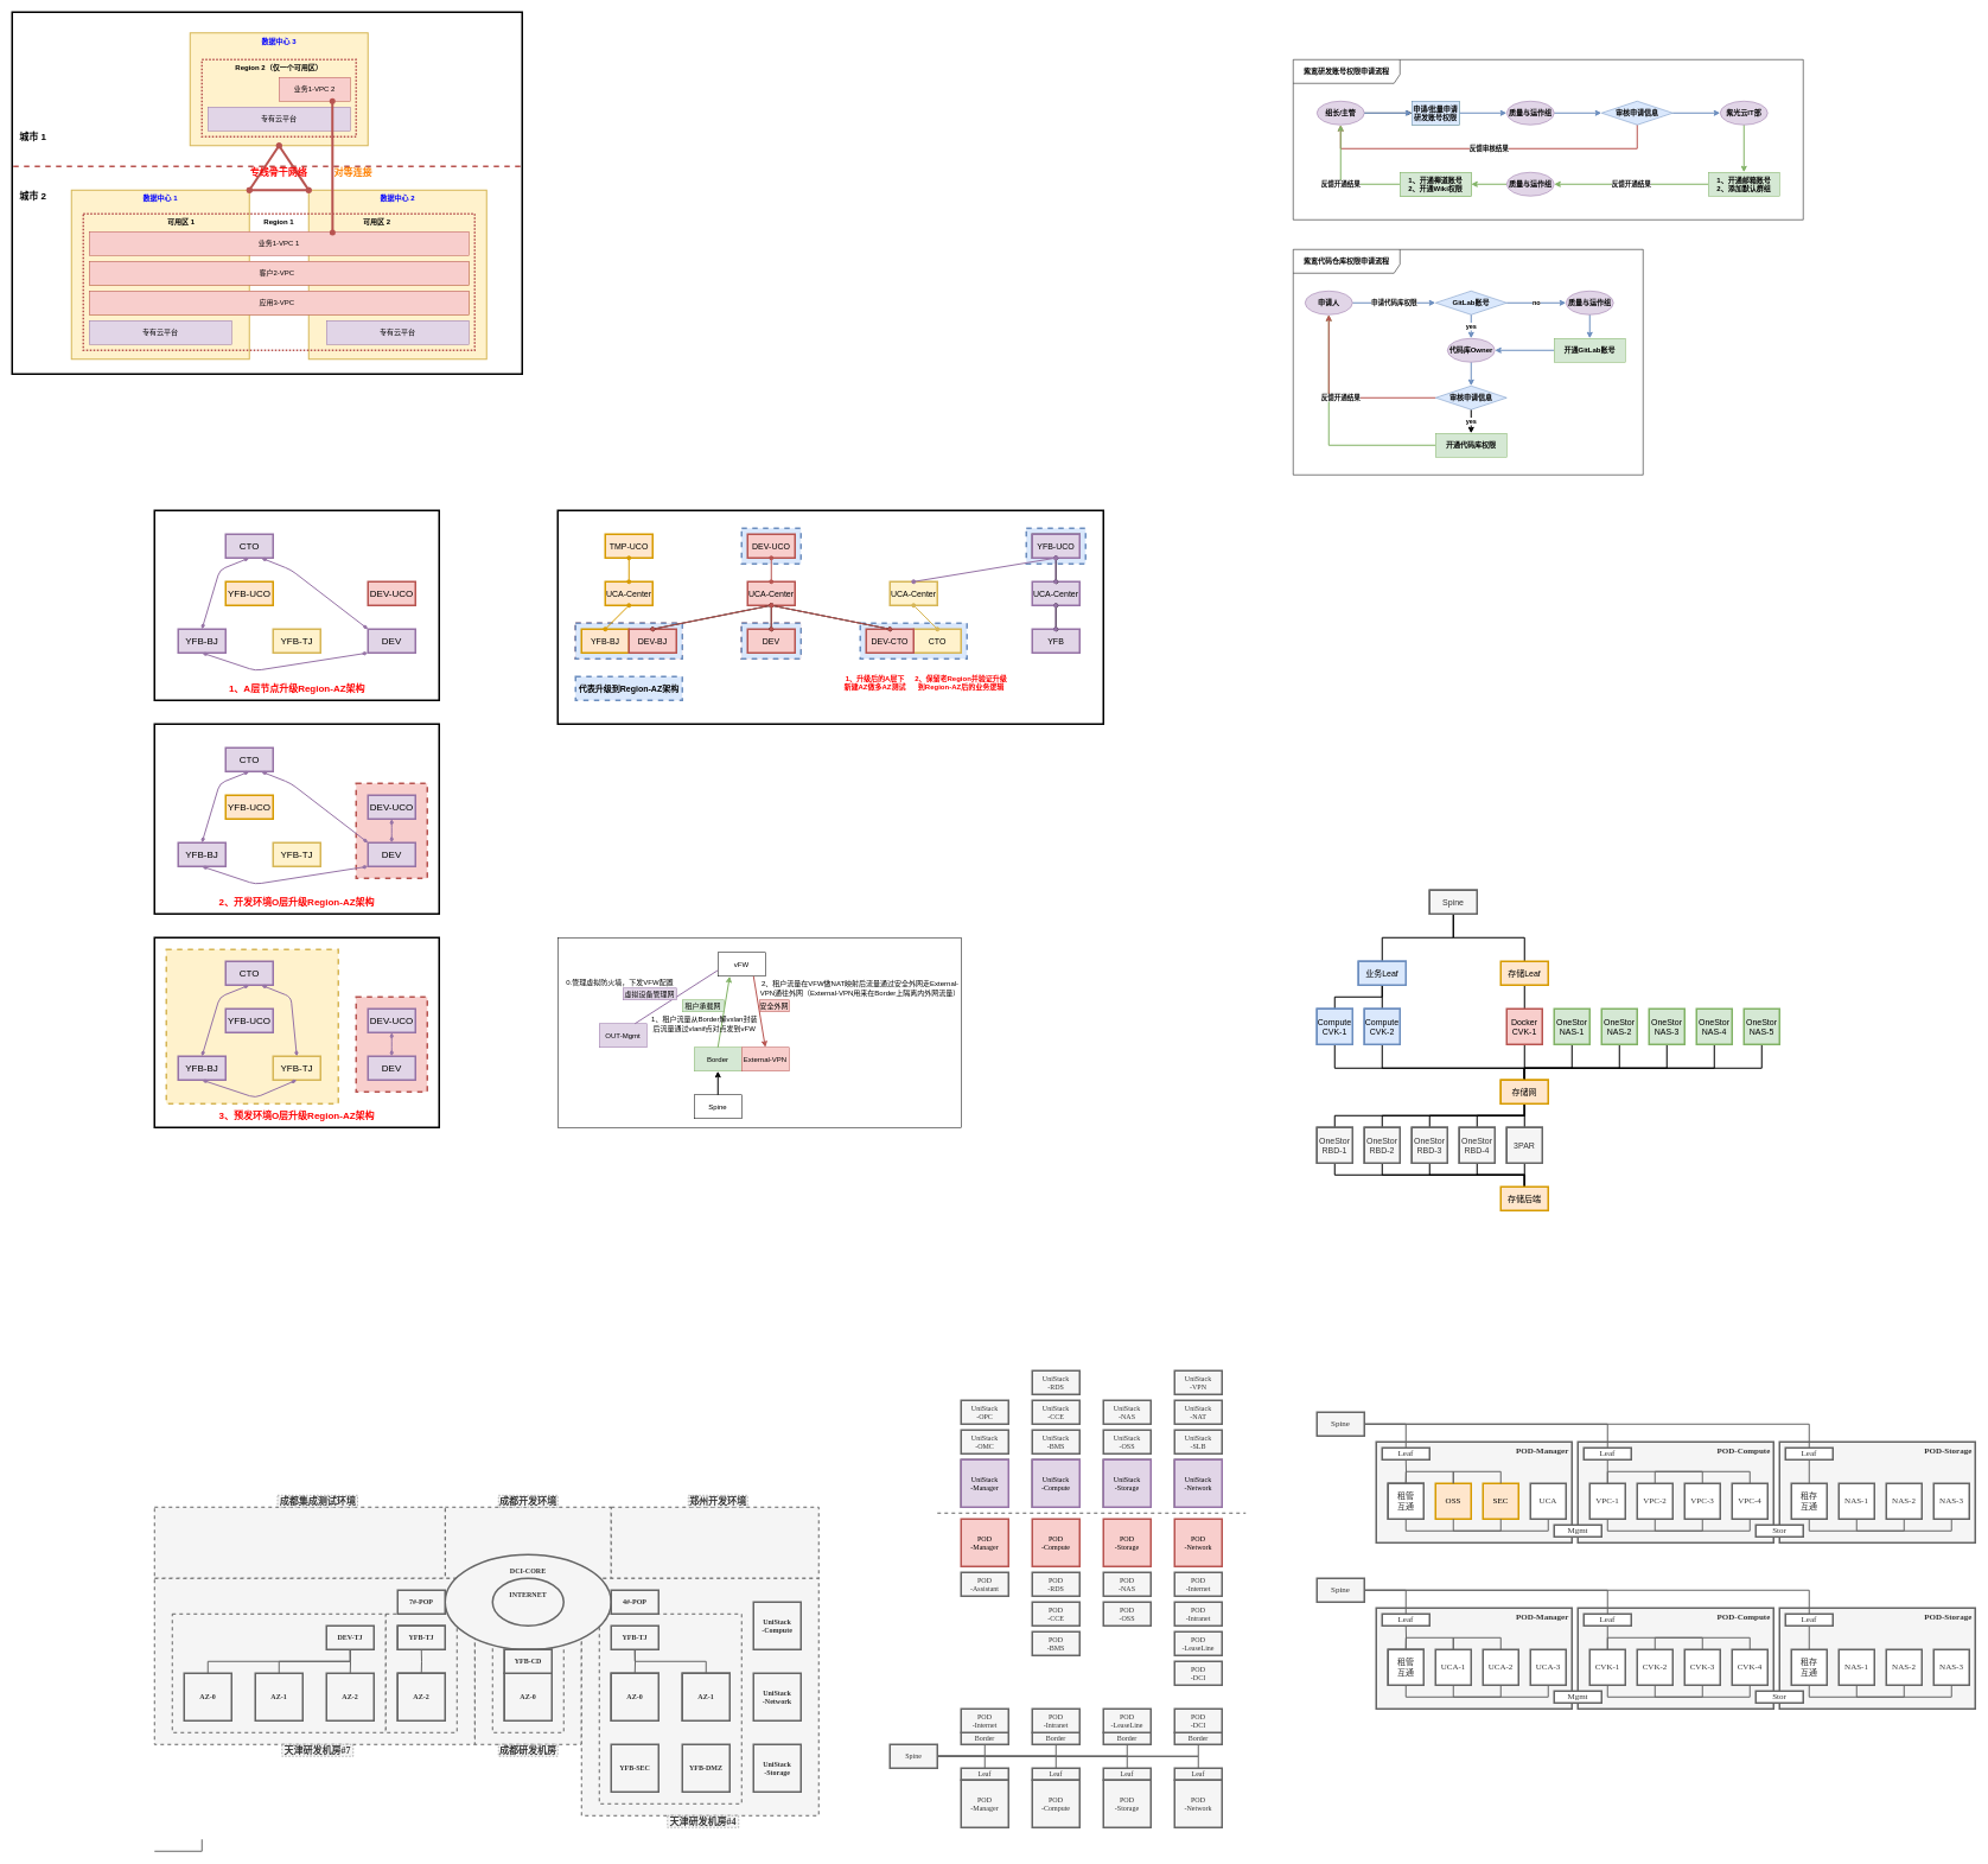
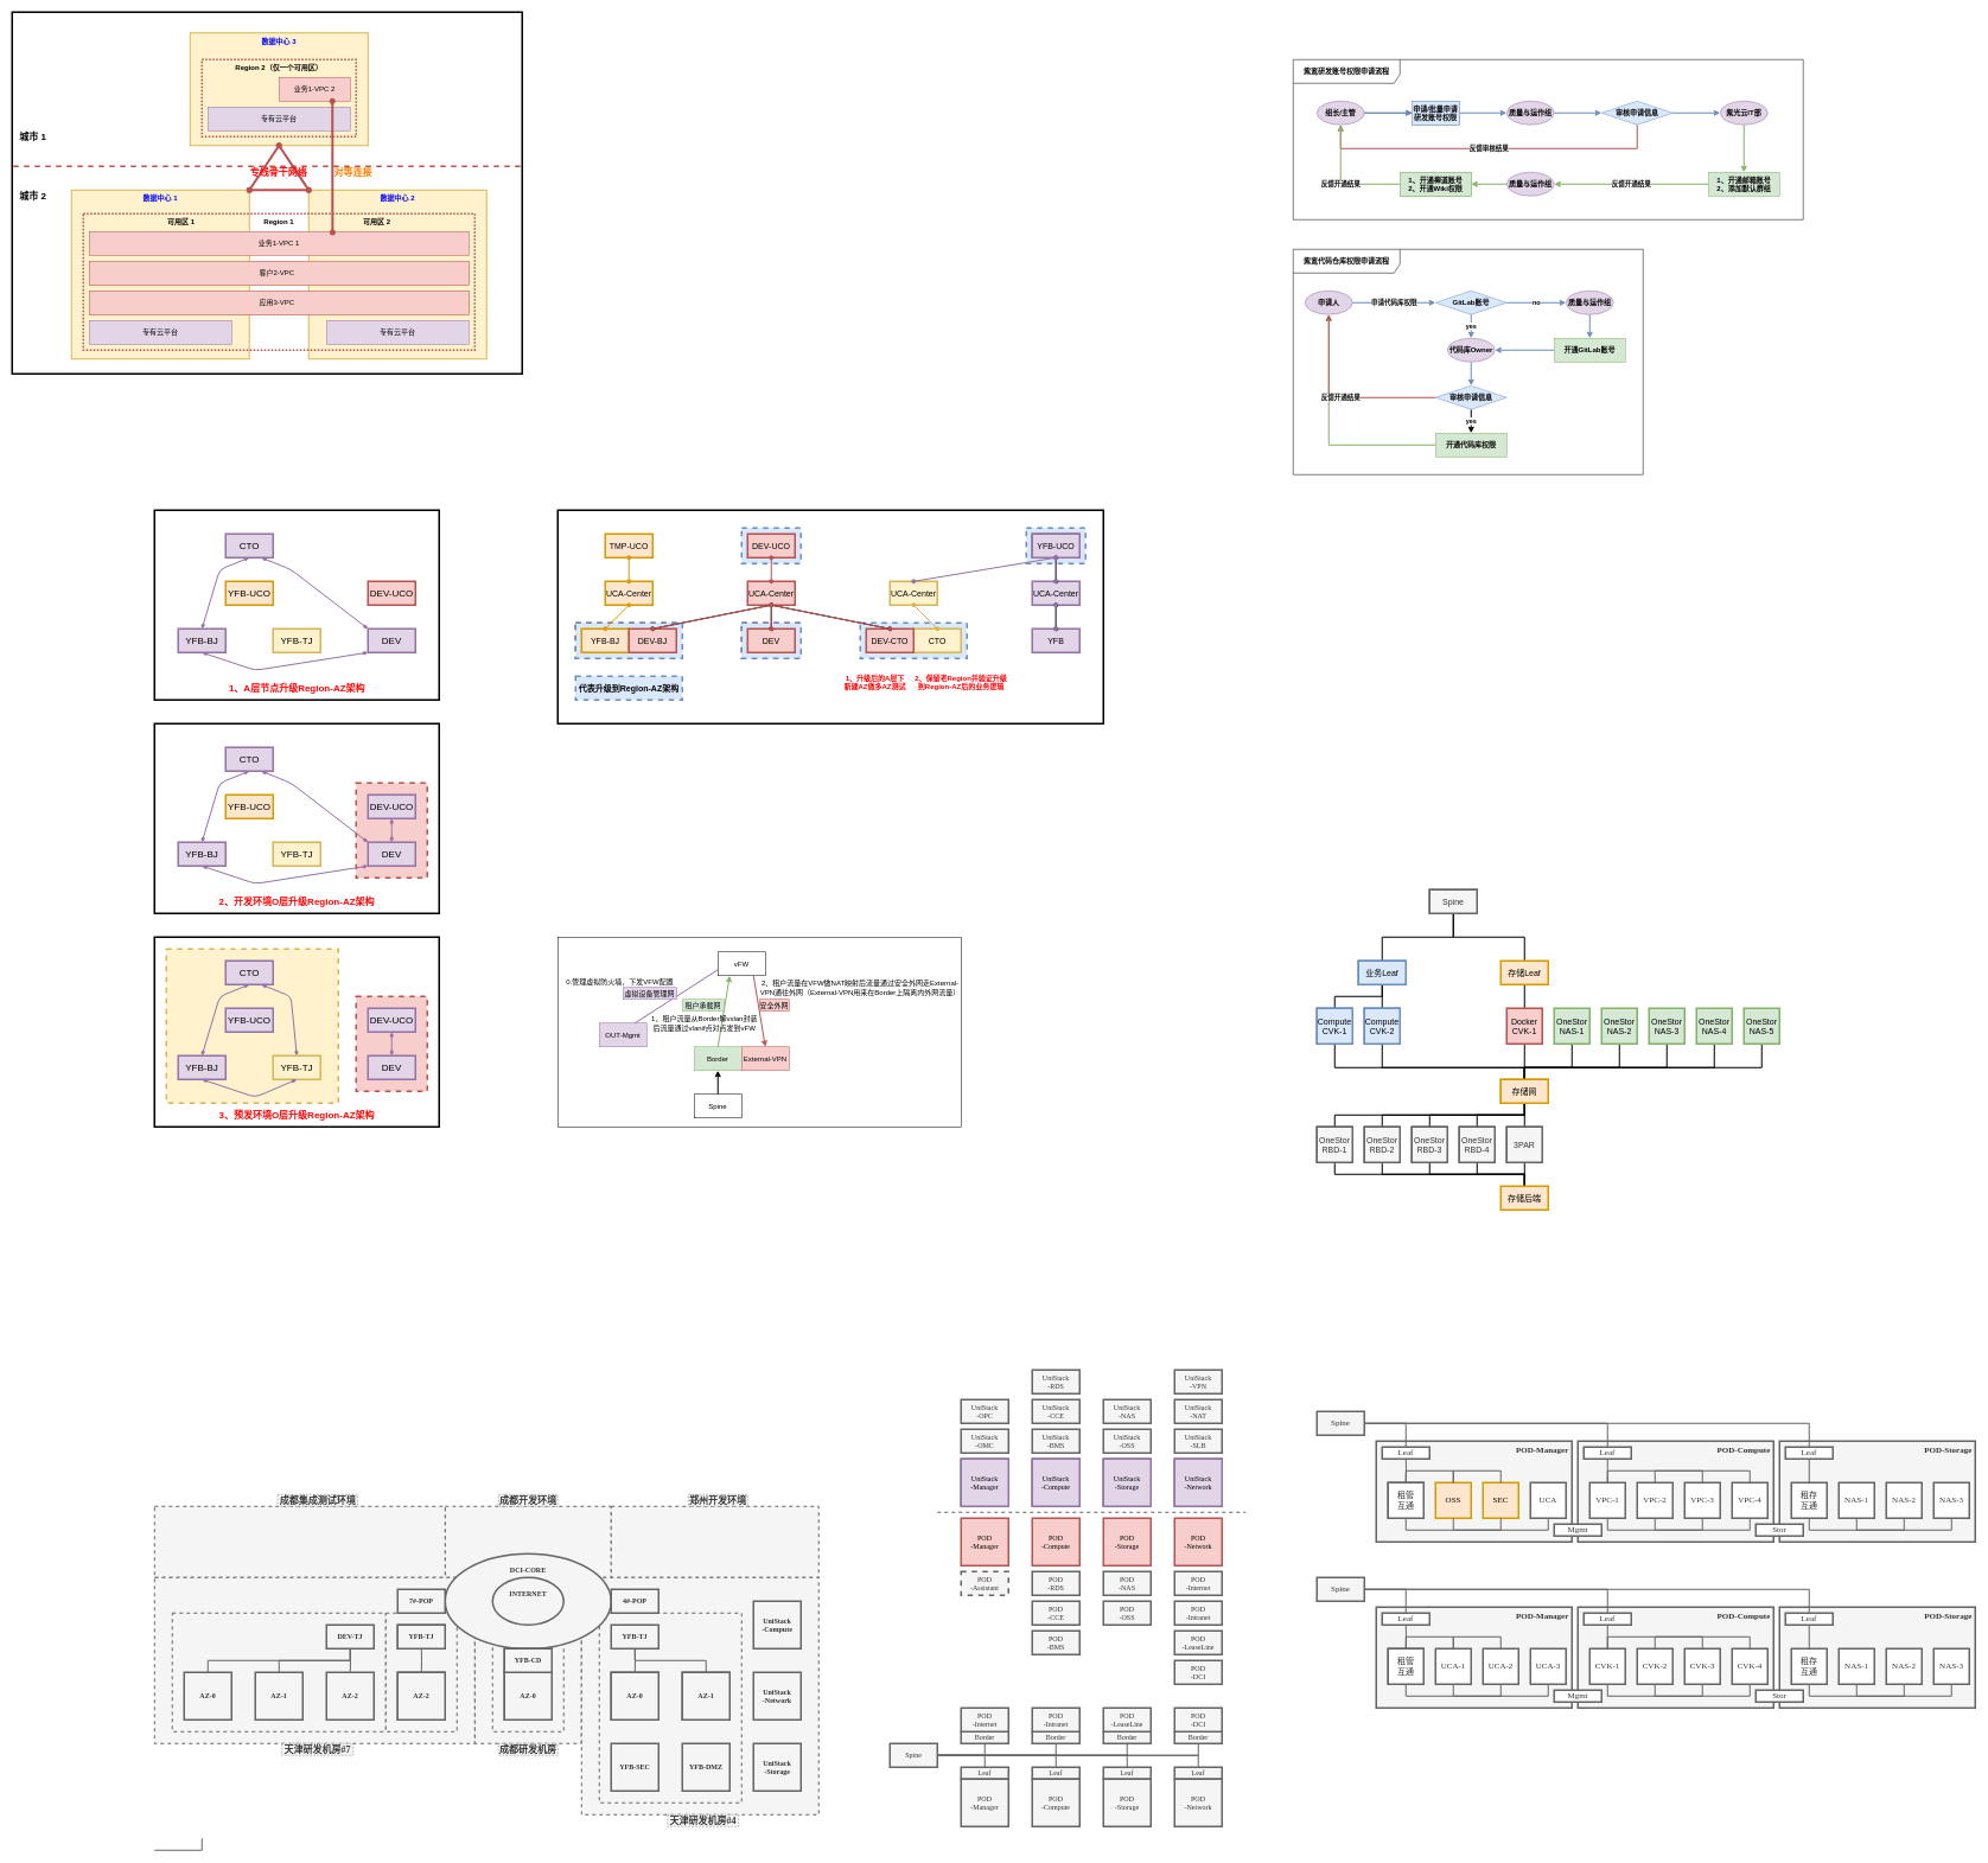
- <mxCell id="251" value="&lt;div&gt;POD&lt;/div&gt;&lt;div&gt;-Assistant&lt;/div&gt;" style="rounded=0;whiteSpace=wrap;html=1;strokeColor=#666666;strokeWidth=3;fillColor=#f5f5f5;fontSize=12;align=center;fontColor=#333333;fontFamily=Lucida Console;" parent="1" vertex="1"><mxGeometry x="1620" y="2650" width="80" height="40" as="geometry" /></mxCell>
+ <mxCell id="251" value="&lt;div&gt;POD&lt;/div&gt;&lt;div&gt;-Assistant&lt;/div&gt;" style="rounded=0;whiteSpace=wrap;html=1;strokeColor=#666666;strokeWidth=3;fillColor=#f5f5f5;fontSize=12;align=center;fontColor=#333333;fontFamily=Lucida Console;dashed=1;" parent="1" vertex="1"><mxGeometry x="1620" y="2650" width="80" height="40" as="geometry" /></mxCell>
